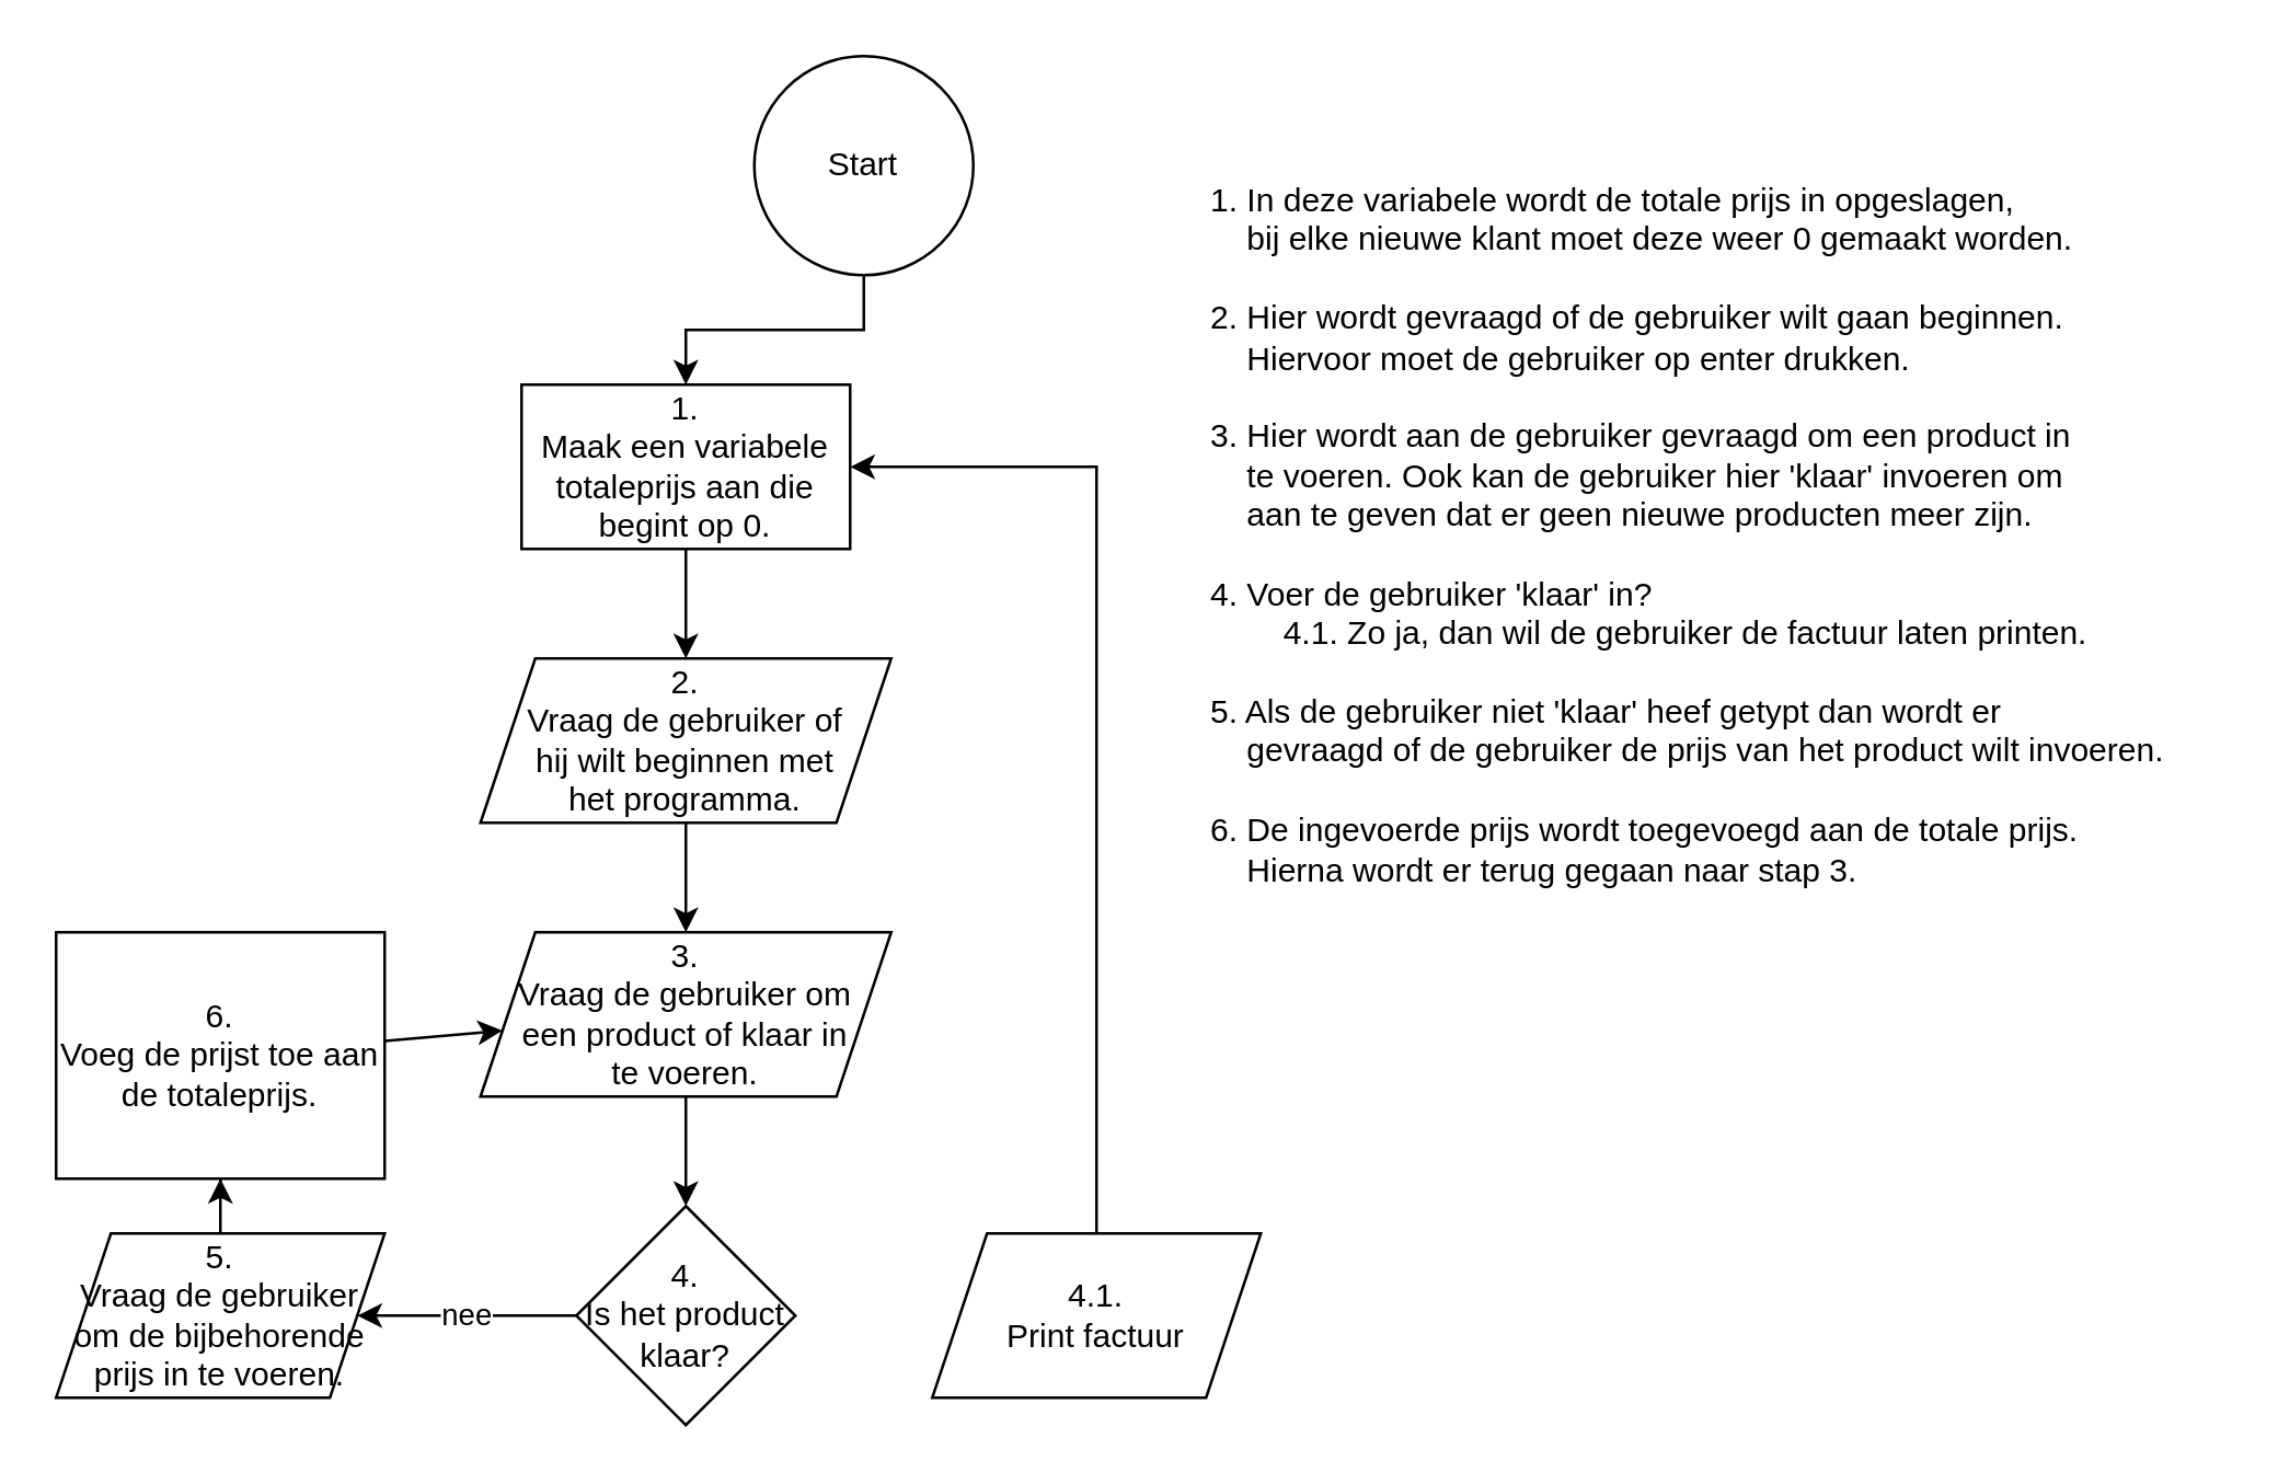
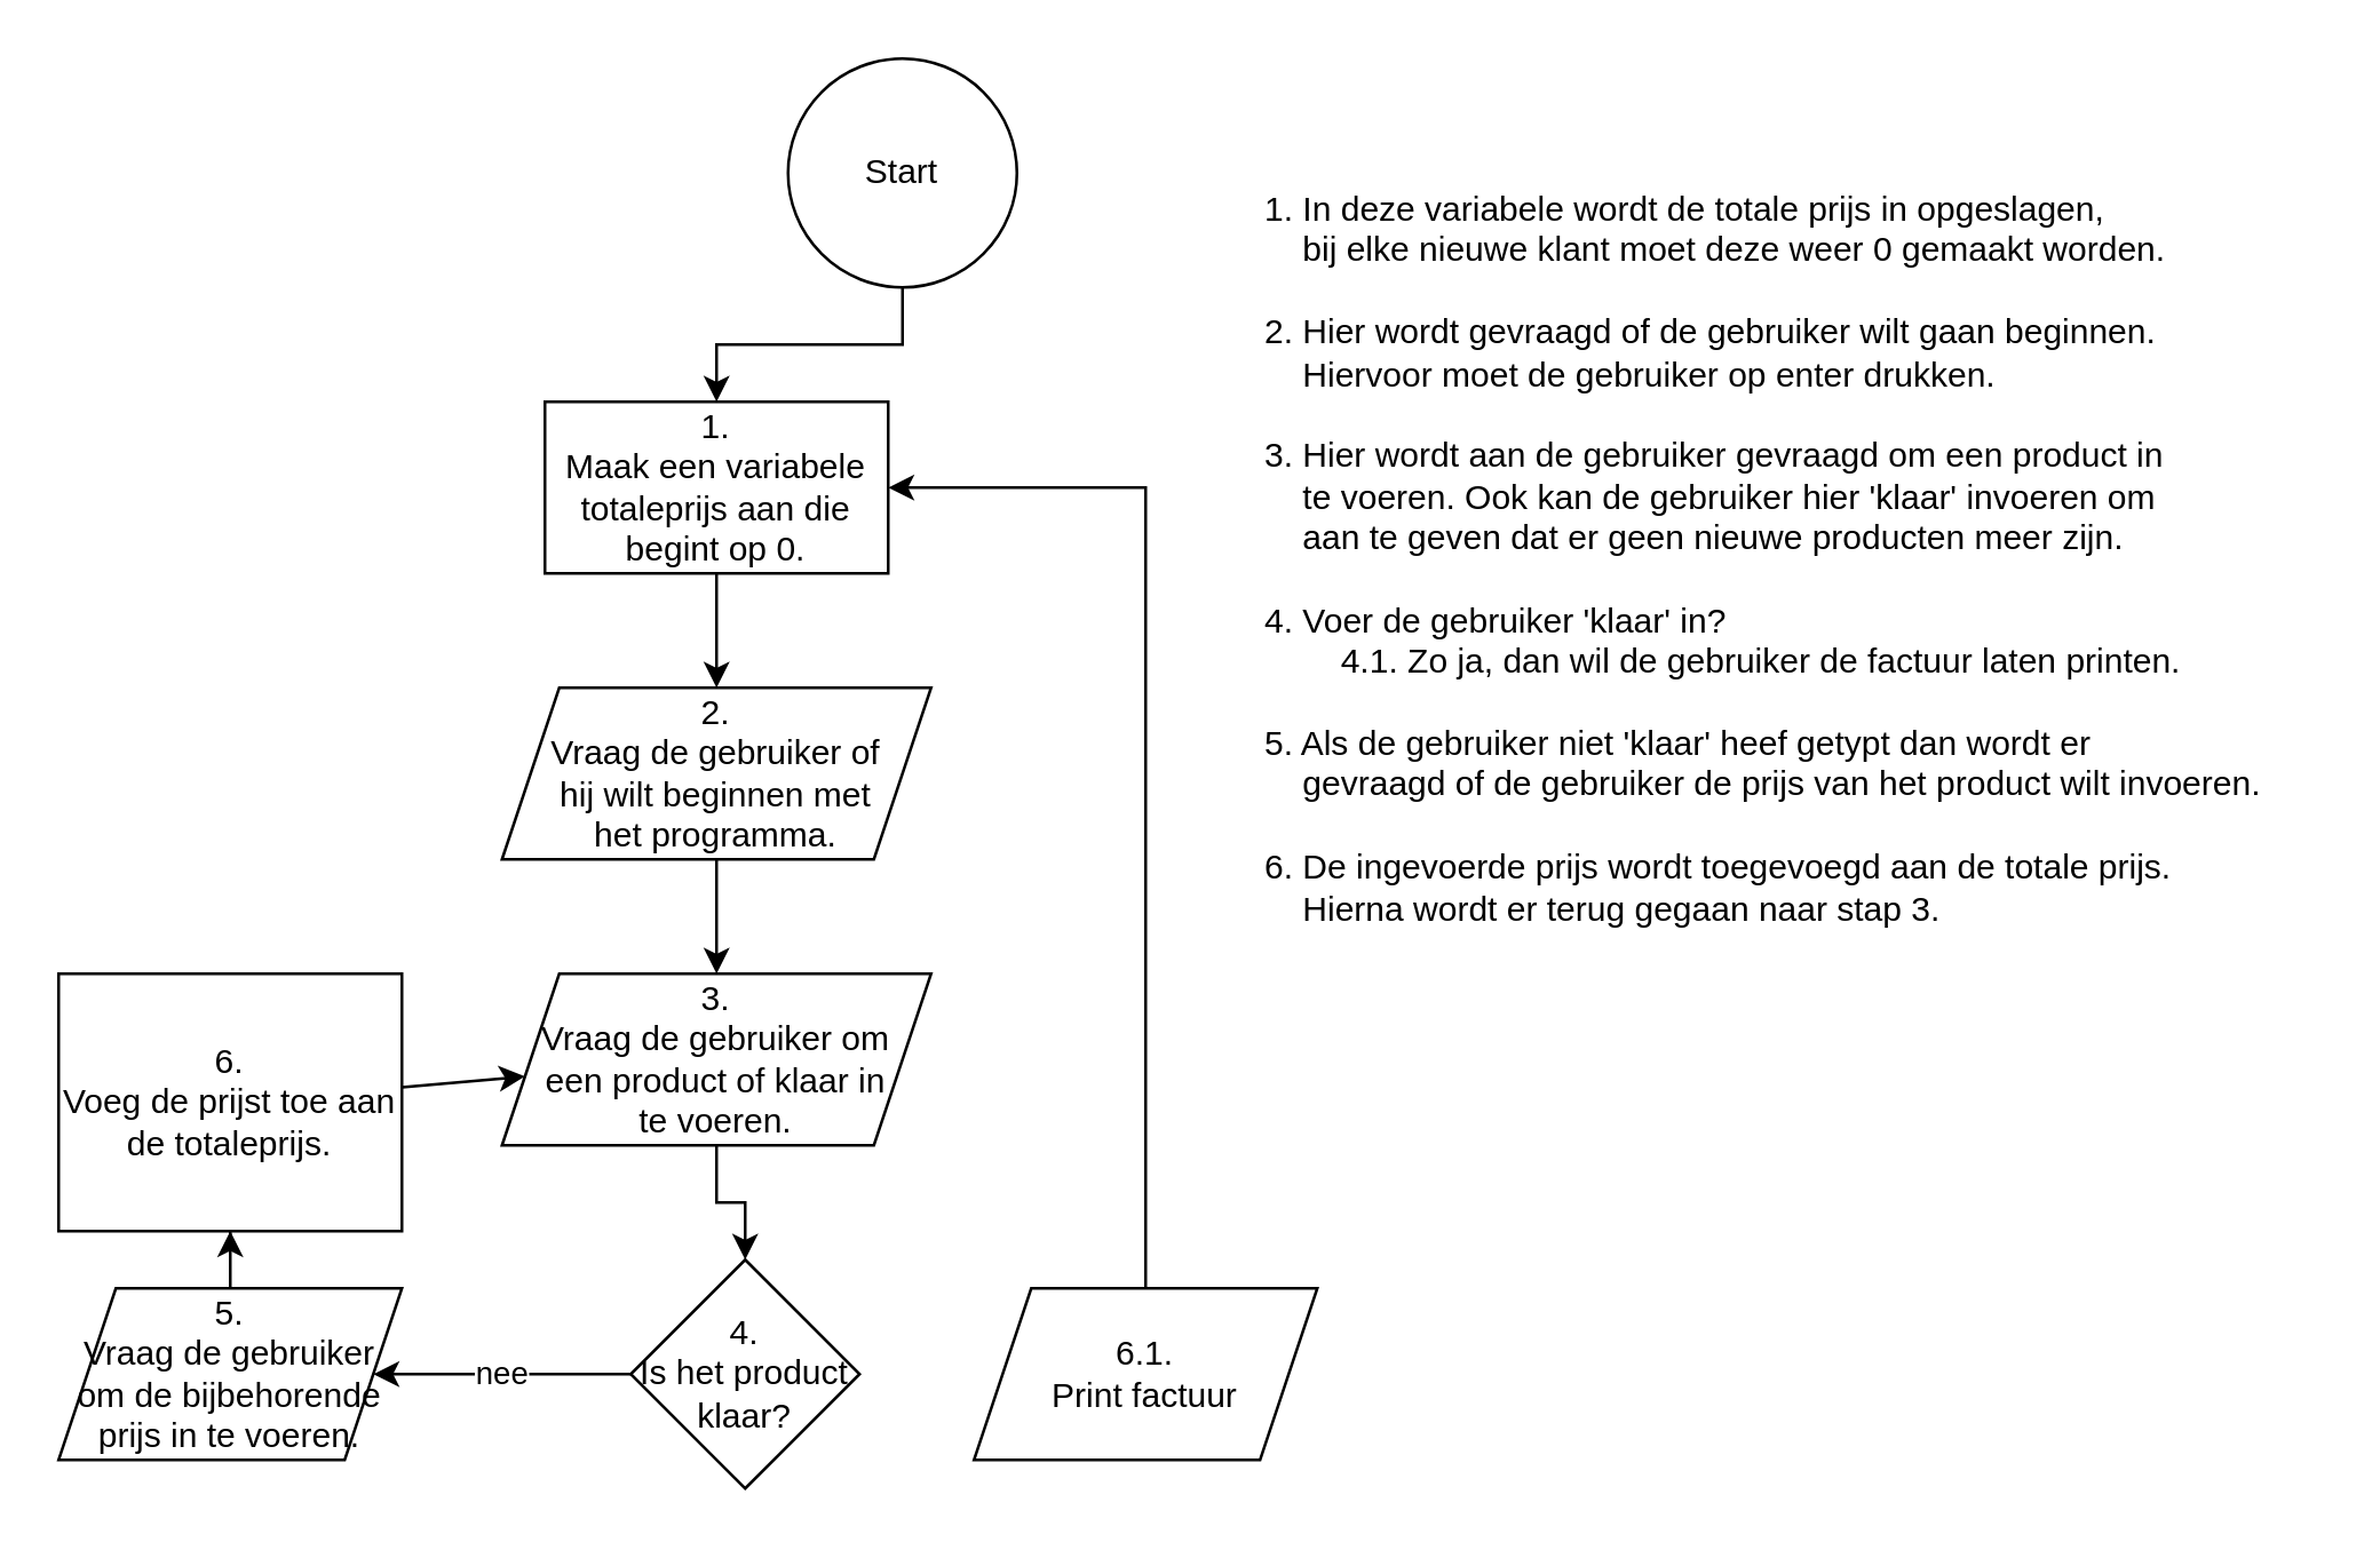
- <mxCell id="11" value="4.&lt;br&gt;Is het product klaar?" style="rhombus;whiteSpace=wrap;html=1;" vertex="1" parent="1"><mxGeometry y="440" width="80" height="80" as="geometry" x="210" /></mxCell>
+ <mxCell id="11" value="4.&lt;br&gt;Is het product klaar?" style="rhombus;whiteSpace=wrap;html=1;" vertex="1" parent="1"><mxGeometry x="220" y="440" width="80" height="80" as="geometry" /></mxCell>
- <mxCell id="12" value="4.1.&lt;br&gt;Print factuur" style="shape=parallelogram;perimeter=parallelogramPerimeter;whiteSpace=wrap;html=1;fixedSize=1;" vertex="1" parent="1"><mxGeometry x="340" y="450" width="120" height="60" as="geometry" /></mxCell>
+ <mxCell id="12" value="6.1.&lt;br&gt;Print factuur" style="shape=parallelogram;perimeter=parallelogramPerimeter;whiteSpace=wrap;html=1;fixedSize=1;" vertex="1" parent="1"><mxGeometry x="340" y="450" width="120" height="60" as="geometry" /></mxCell>
